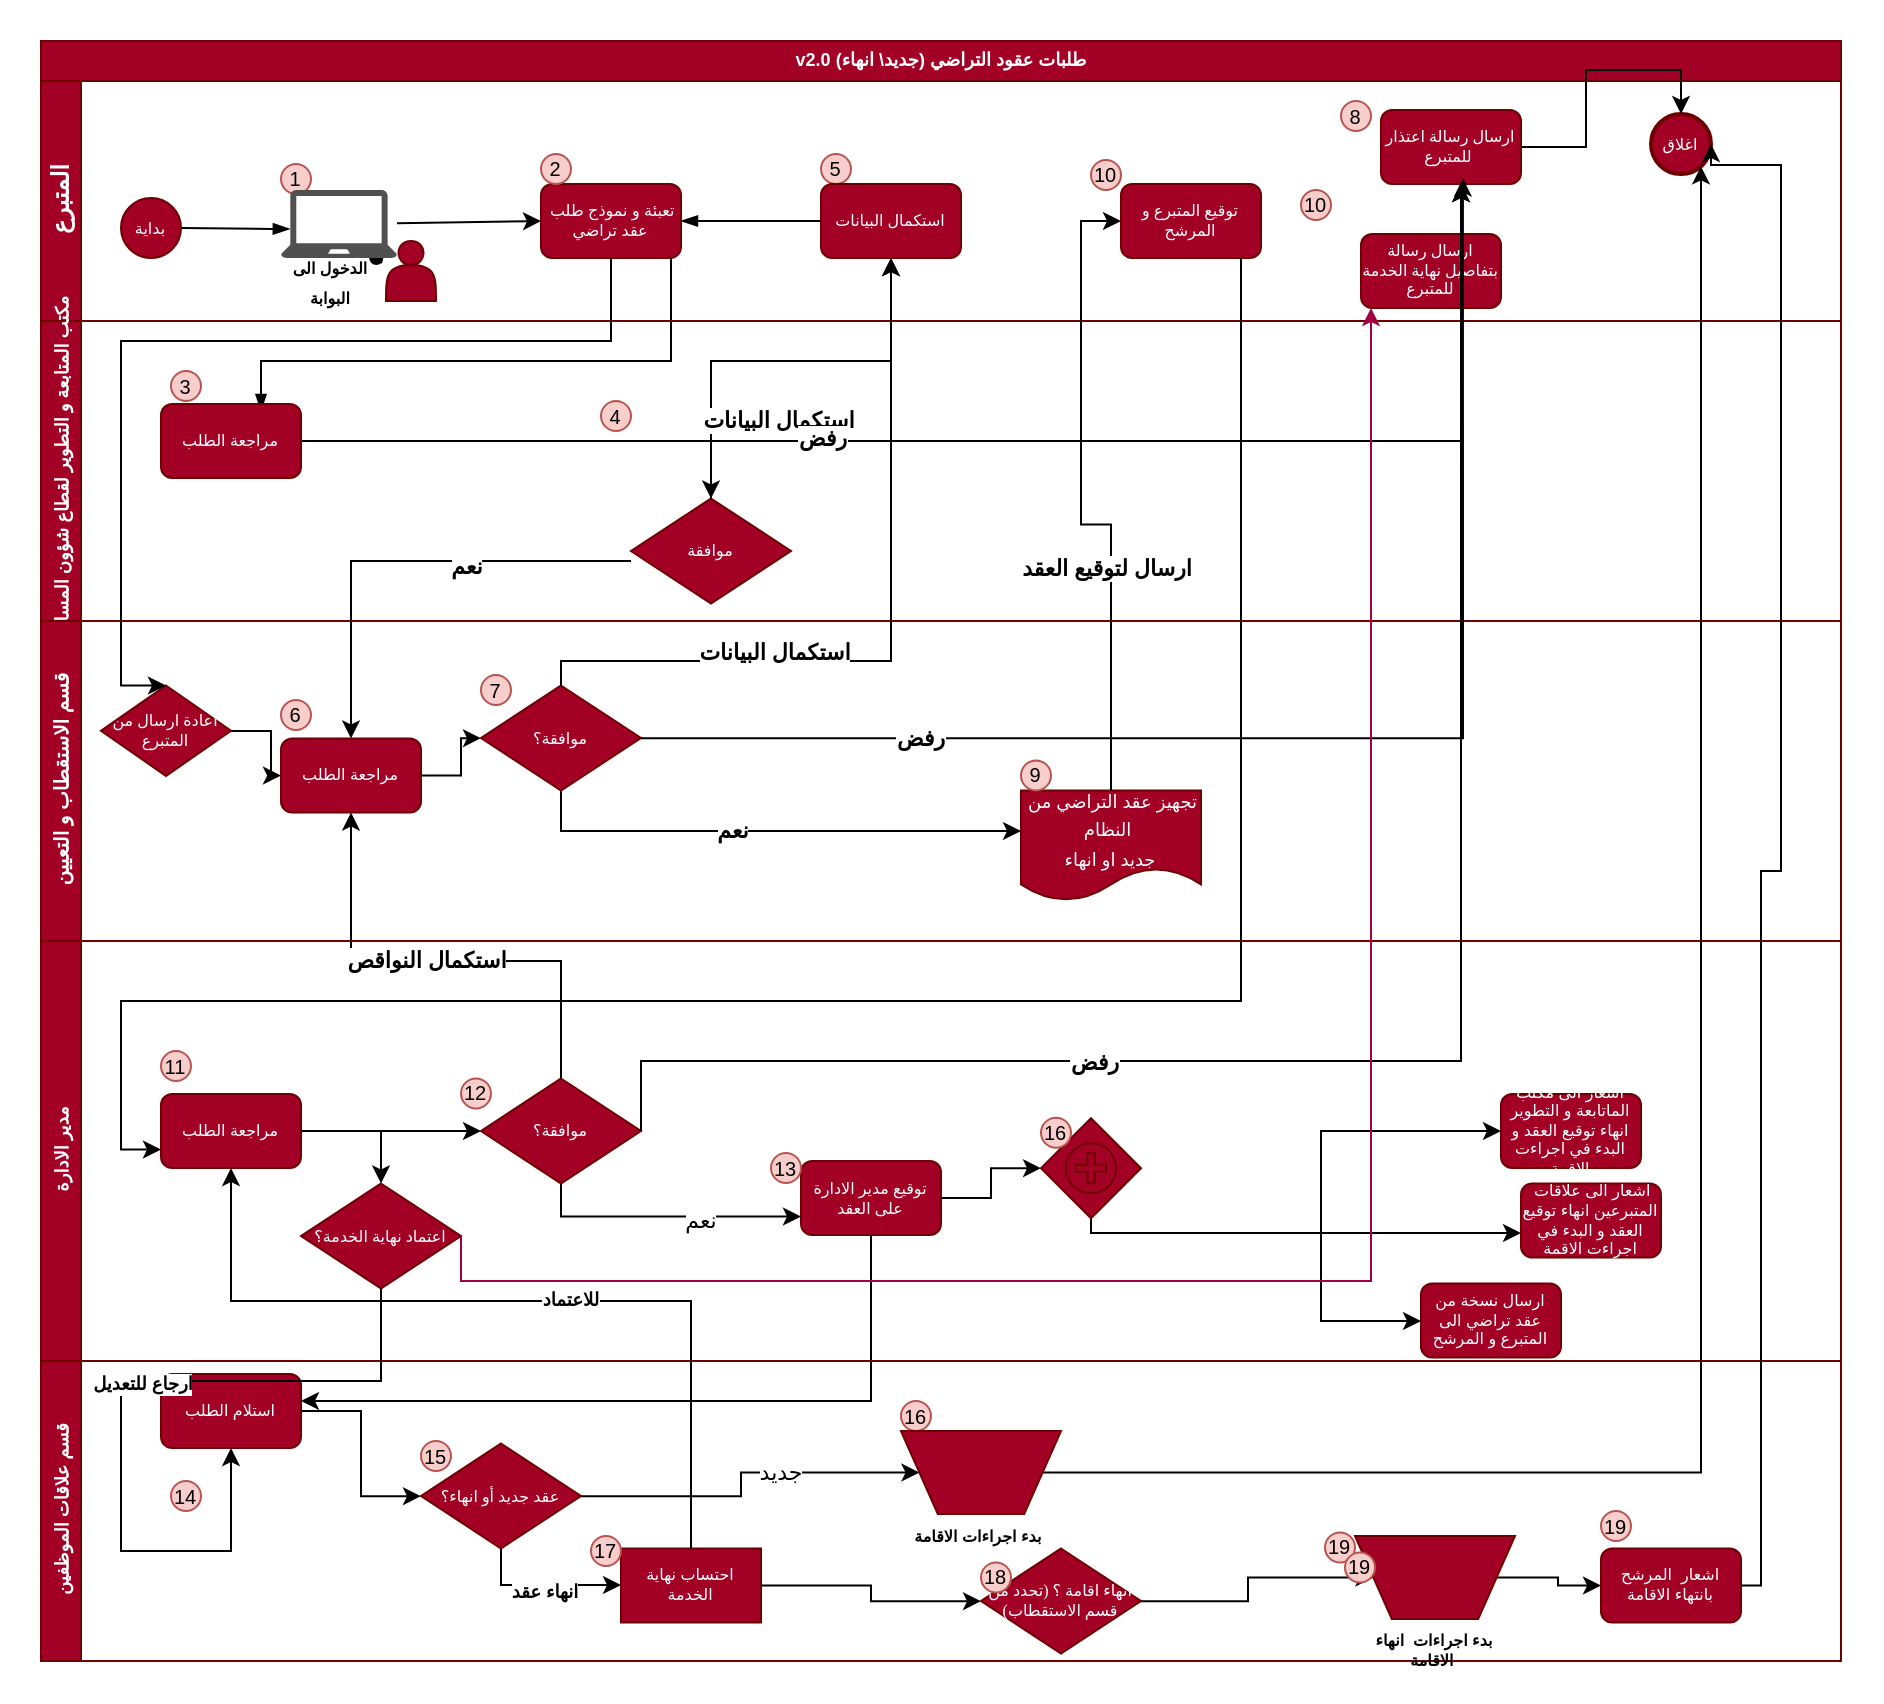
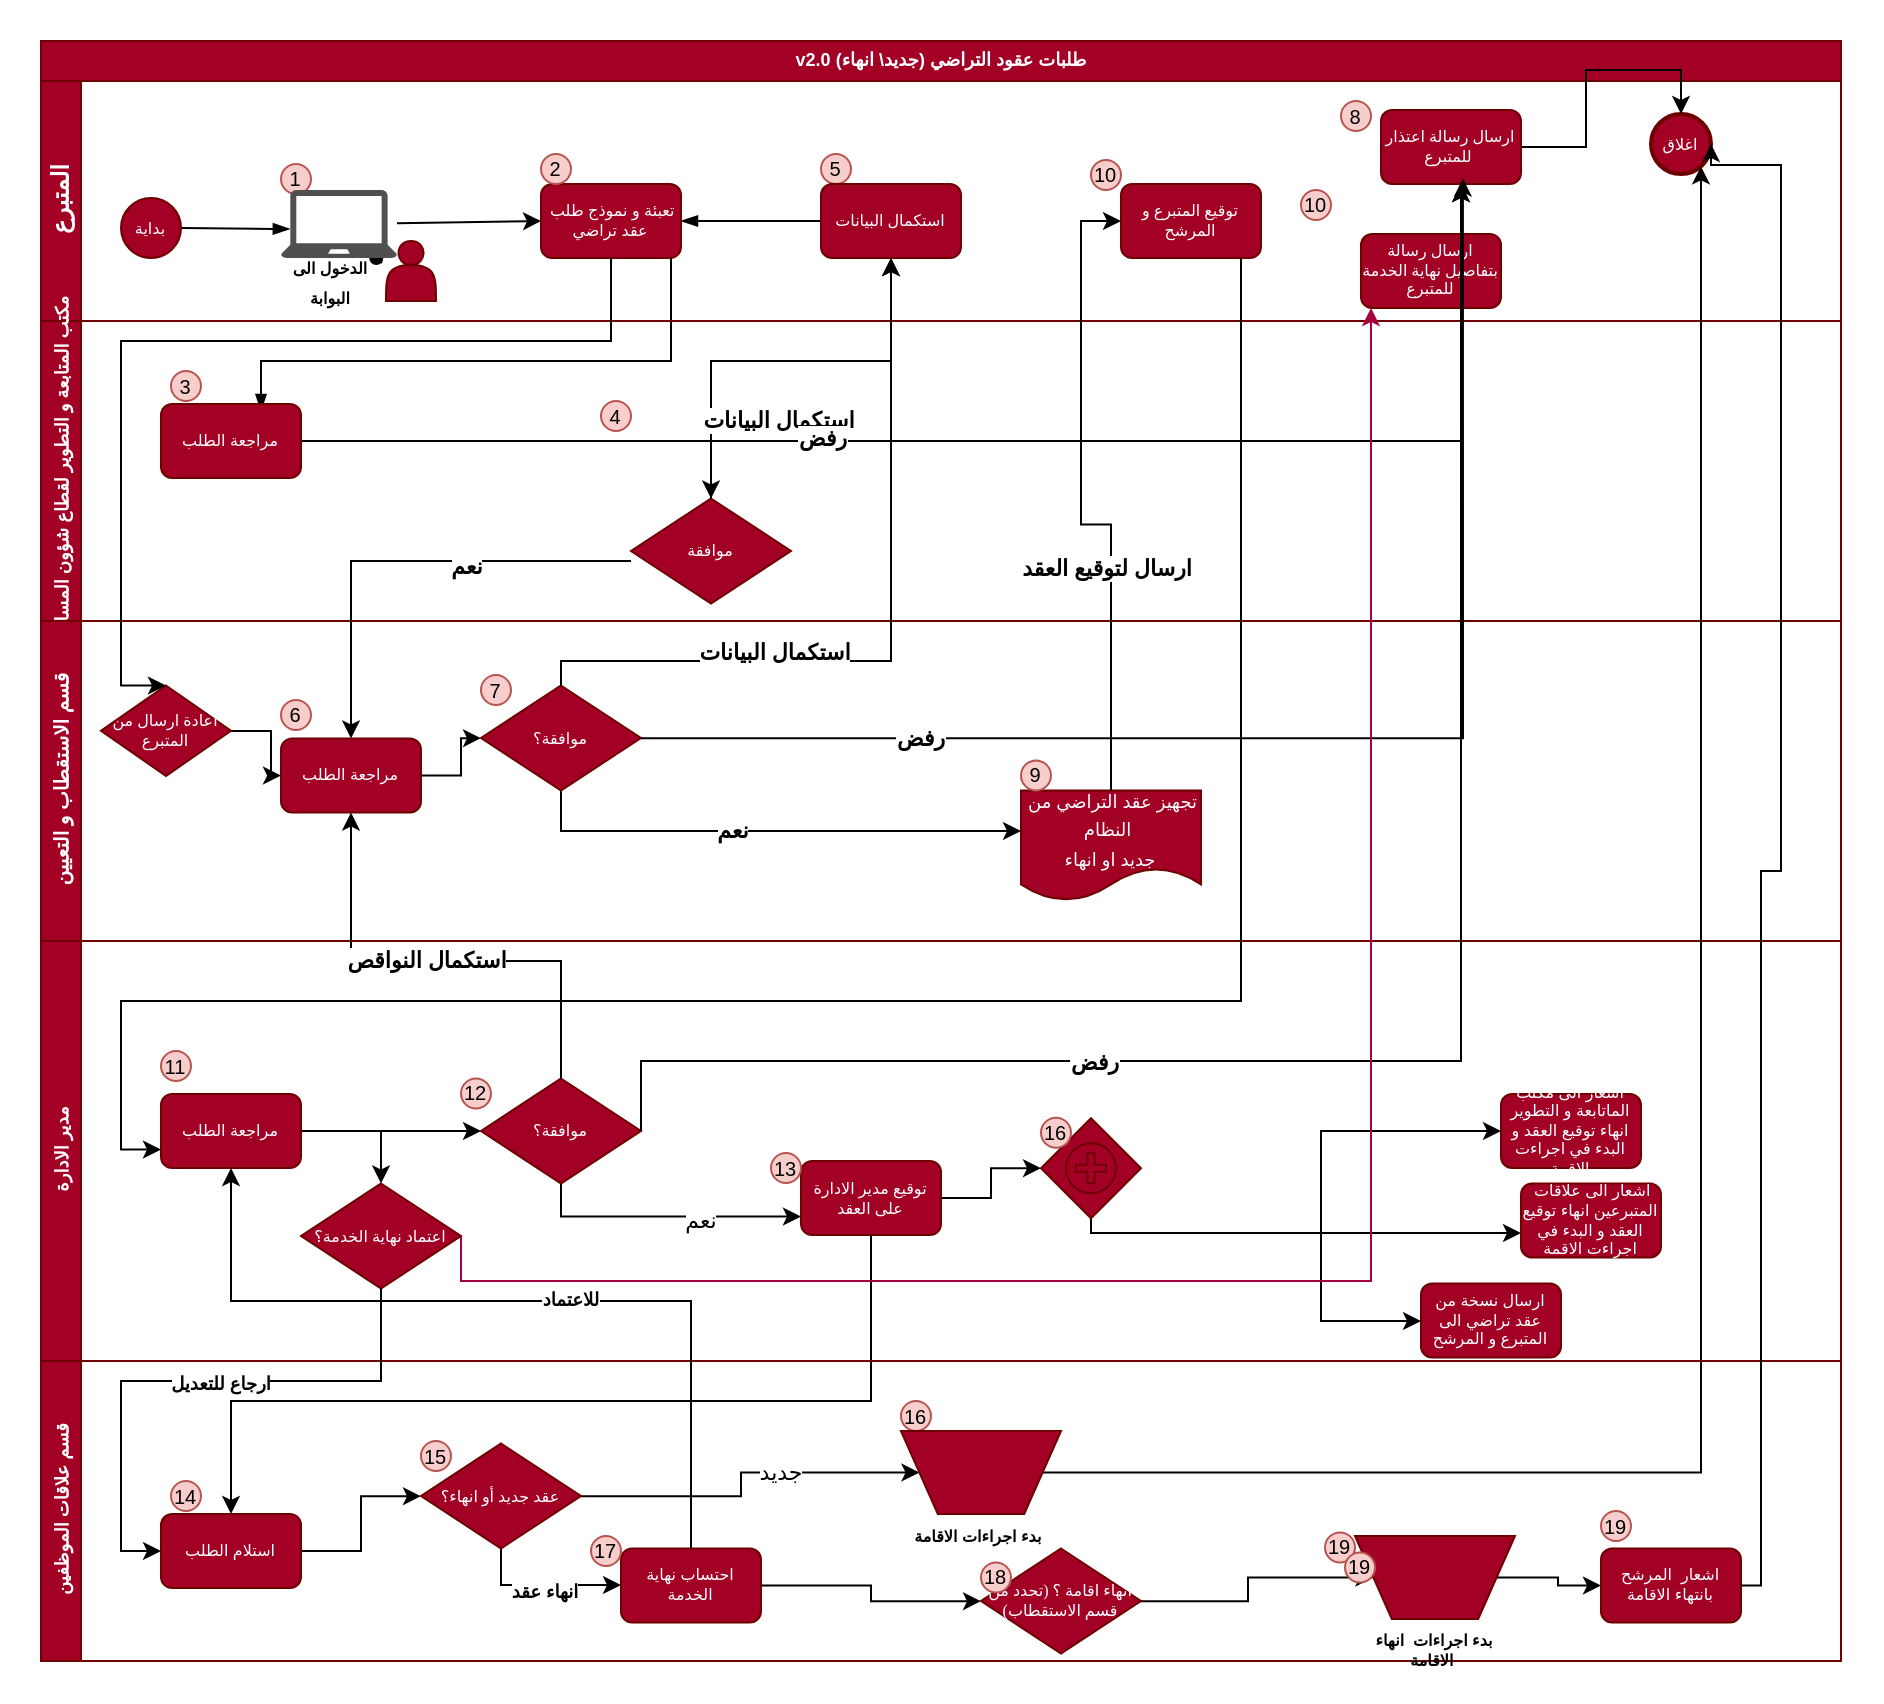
- <mxCell id="90" value="&lt;span lang=&quot;AR-SA&quot; dir=&quot;RTL&quot; style=&quot;line-height: 107% ; font-family: &amp;#34;dubai&amp;#34; , sans-serif&quot;&gt;&lt;font style=&quot;font-size: 8px&quot;&gt;استلام الطلب&lt;/font&gt;&lt;/span&gt;" style="rounded=1;whiteSpace=wrap;html=1;shadow=0;labelBackgroundColor=none;strokeWidth=1;fontFamily=Verdana;fontSize=8;align=center;fillColor=#a20025;strokeColor=#6F0000;fontColor=#ffffff;" parent="85" vertex="1"><mxGeometry x="60" y="6.5" width="70" height="37" as="geometry" /></mxCell>
+ <mxCell id="90" value="&lt;span lang=&quot;AR-SA&quot; dir=&quot;RTL&quot; style=&quot;line-height: 107% ; font-family: &amp;#34;dubai&amp;#34; , sans-serif&quot;&gt;&lt;font style=&quot;font-size: 8px&quot;&gt;استلام الطلب&lt;/font&gt;&lt;/span&gt;" style="rounded=1;whiteSpace=wrap;html=1;shadow=0;labelBackgroundColor=none;strokeWidth=1;fontFamily=Verdana;fontSize=8;align=center;fillColor=#a20025;strokeColor=#6F0000;fontColor=#ffffff;" parent="85" vertex="1"><mxGeometry x="60" y="76.5" width="70" height="37" as="geometry" /></mxCell>
- <mxCell id="98" value="&lt;span lang=&quot;AR-SA&quot; dir=&quot;RTL&quot; style=&quot;line-height: 107% ; font-family: &amp;#34;dubai&amp;#34; , sans-serif&quot;&gt;&lt;font style=&quot;font-size: 8px&quot;&gt;احتساب نهاية الخدمة&lt;/font&gt;&lt;/span&gt;" style="whiteSpace=wrap;html=1;shadow=0;labelBackgroundColor=none;strokeWidth=1;fontFamily=Verdana;fontSize=8;align=center;fillColor=#a20025;strokeColor=#6F0000;fontColor=#ffffff;rounded=0;" vertex="1" parent="85"><mxGeometry x="290" y="93.75" width="70" height="37" as="geometry" /></mxCell>
+ <mxCell id="98" value="&lt;span lang=&quot;AR-SA&quot; dir=&quot;RTL&quot; style=&quot;line-height: 107% ; font-family: &amp;#34;dubai&amp;#34; , sans-serif&quot;&gt;&lt;font style=&quot;font-size: 8px&quot;&gt;احتساب نهاية الخدمة&lt;/font&gt;&lt;/span&gt;" style="rounded=1;whiteSpace=wrap;html=1;shadow=0;labelBackgroundColor=none;strokeWidth=1;fontFamily=Verdana;fontSize=8;align=center;fillColor=#a20025;strokeColor=#6F0000;fontColor=#ffffff;" vertex="1" parent="85"><mxGeometry x="290" y="93.75" width="70" height="37" as="geometry" /></mxCell>
